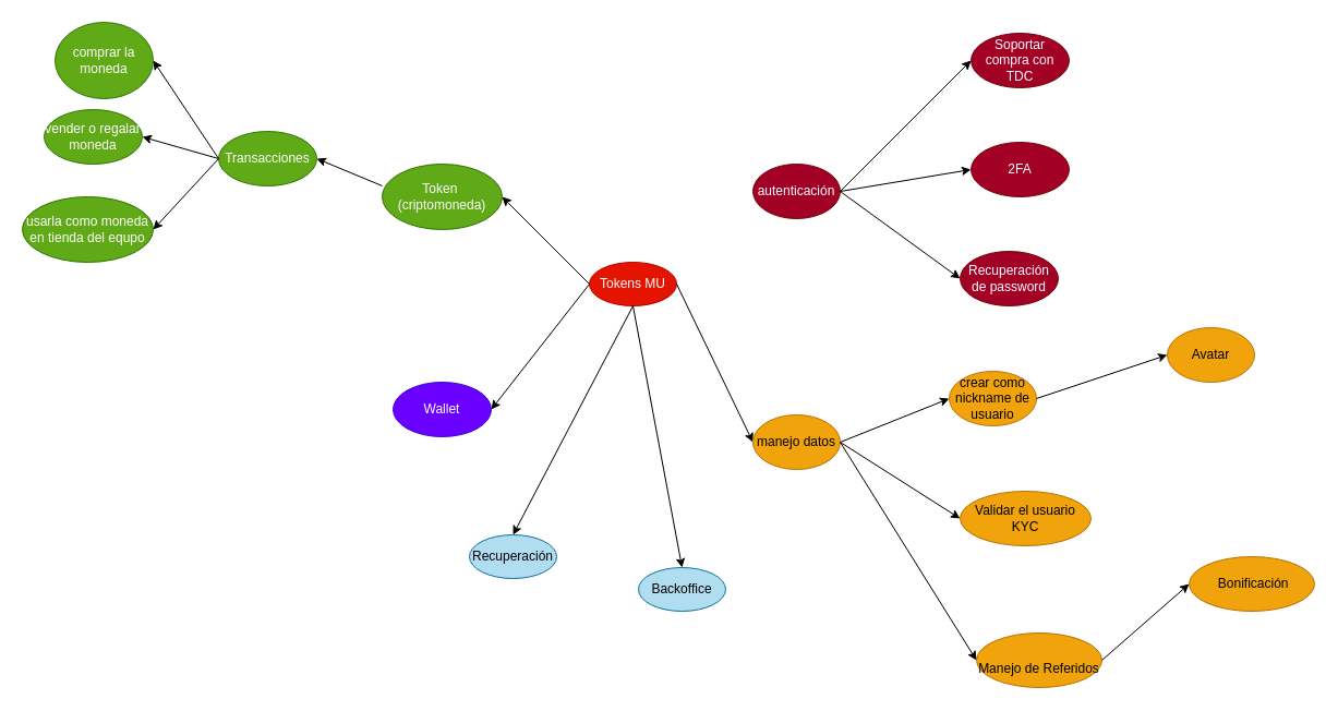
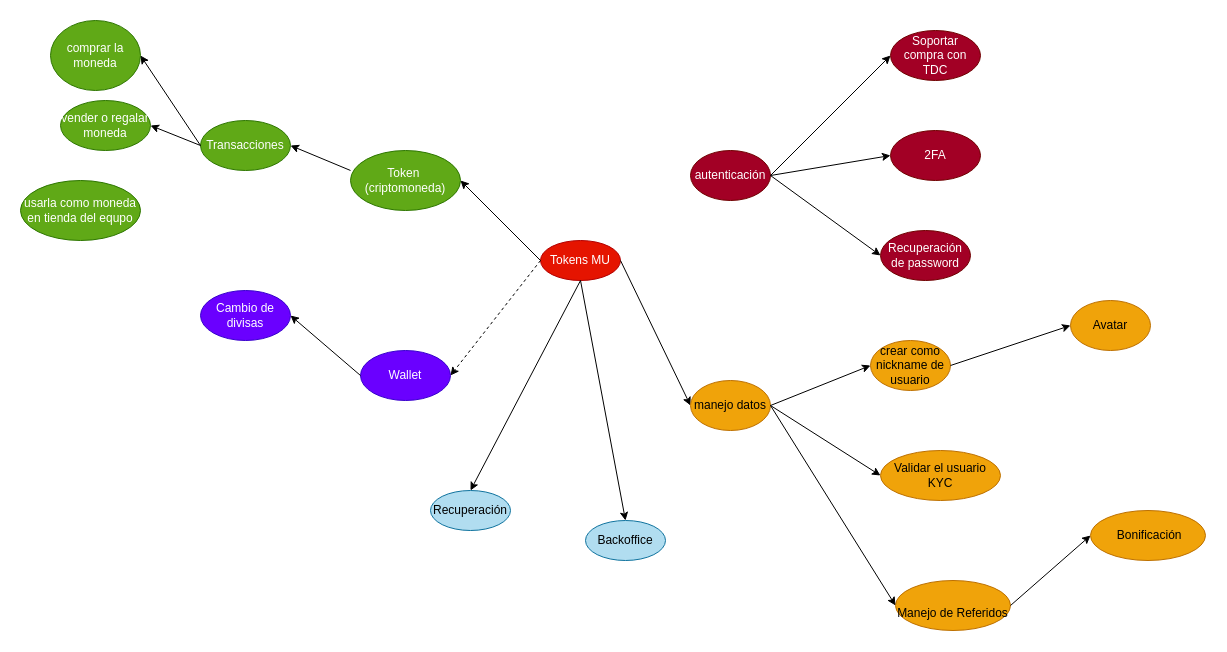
- <mxCell id="10" value="vender o regalar moneda" style="ellipse;whiteSpace=wrap;html=1;fillColor=#60a917;fontColor=#ffffff;strokeColor=#2D7600;" vertex="1" parent="1"><mxGeometry x="40" y="100" width="90" height="50" as="geometry" /></mxCell>
+ <mxCell id="10" value="vender o regalar moneda" style="ellipse;whiteSpace=wrap;html=1;fillColor=#60a917;fontColor=#ffffff;strokeColor=#2D7600;" vertex="1" parent="1"><mxGeometry x="60" y="100" width="90" height="50" as="geometry" /></mxCell>
- <mxCell id="14" value="" style="endArrow=classic;html=1;rounded=0;entryX=1;entryY=0.5;entryDx=0;entryDy=0;exitX=0;exitY=0.5;exitDx=0;exitDy=0;" edge="1" parent="1" source="6" target="11"><mxGeometry width="50" height="50" relative="1" as="geometry"><mxPoint x="210" y="260" as="sourcePoint" /><mxPoint x="260" y="210" as="targetPoint" /></mxGeometry></mxCell>
+ <mxCell id="17" value="Cambio de divisas" style="ellipse;whiteSpace=wrap;html=1;fillColor=#6a00ff;fontColor=#ffffff;strokeColor=#3700CC;" vertex="1" parent="1"><mxGeometry x="200" y="290" width="90" height="50" as="geometry" /></mxCell>
- <mxCell id="20" value="" style="endArrow=classic;html=1;rounded=0;exitX=0;exitY=0.5;exitDx=0;exitDy=0;entryX=1;entryY=0.5;entryDx=0;entryDy=0;" edge="1" parent="1" source="2" target="12"><mxGeometry width="50" height="50" relative="1" as="geometry"><mxPoint x="510" y="390" as="sourcePoint" /><mxPoint x="560" y="340" as="targetPoint" /></mxGeometry></mxCell>
+ <mxCell id="20" value="" style="endArrow=classic;html=1;rounded=0;exitX=0;exitY=0.5;exitDx=0;exitDy=0;entryX=1;entryY=0.5;entryDx=0;entryDy=0;dashed=1;" edge="1" parent="1" source="2" target="12"><mxGeometry width="50" height="50" relative="1" as="geometry"><mxPoint x="510" y="390" as="sourcePoint" /><mxPoint x="560" y="340" as="targetPoint" /></mxGeometry></mxCell>
+ <mxCell id="18" value="" style="endArrow=classic;html=1;rounded=0;entryX=1;entryY=0.5;entryDx=0;entryDy=0;exitX=0;exitY=0.5;exitDx=0;exitDy=0;" edge="1" parent="1" source="12" target="17"><mxGeometry width="50" height="50" relative="1" as="geometry"><mxPoint x="300" y="440" as="sourcePoint" /><mxPoint x="350" y="390" as="targetPoint" /></mxGeometry></mxCell>
